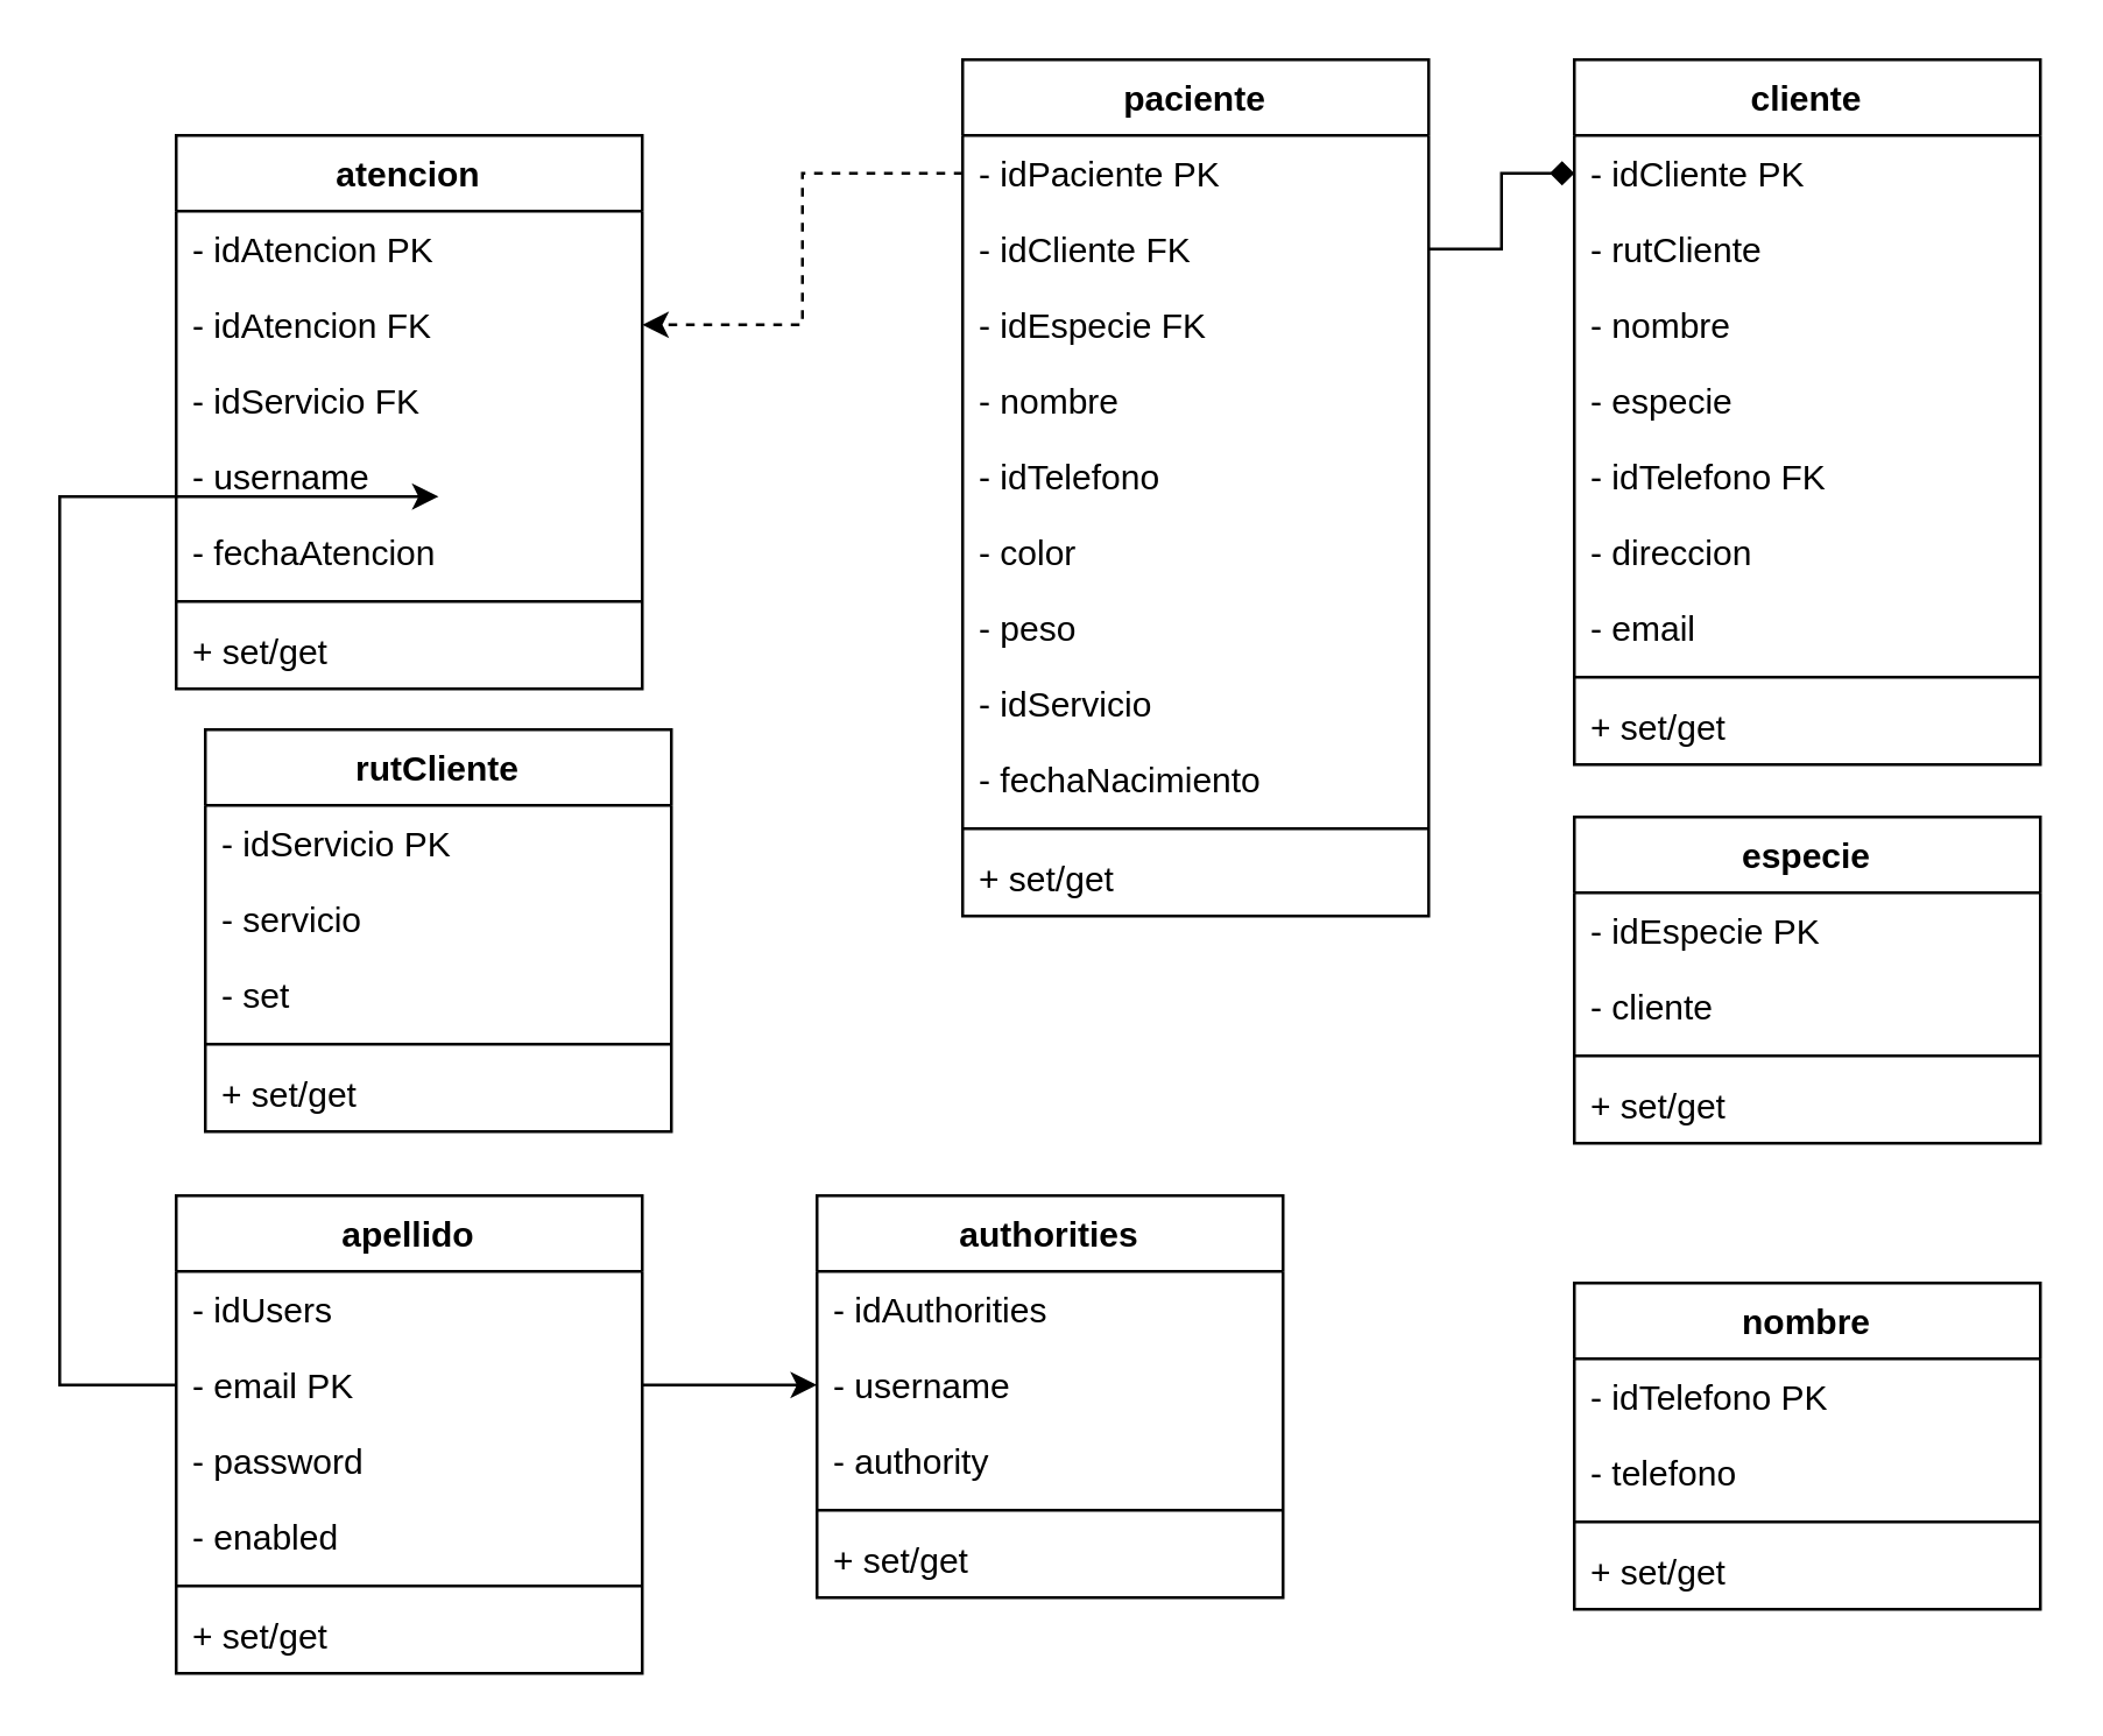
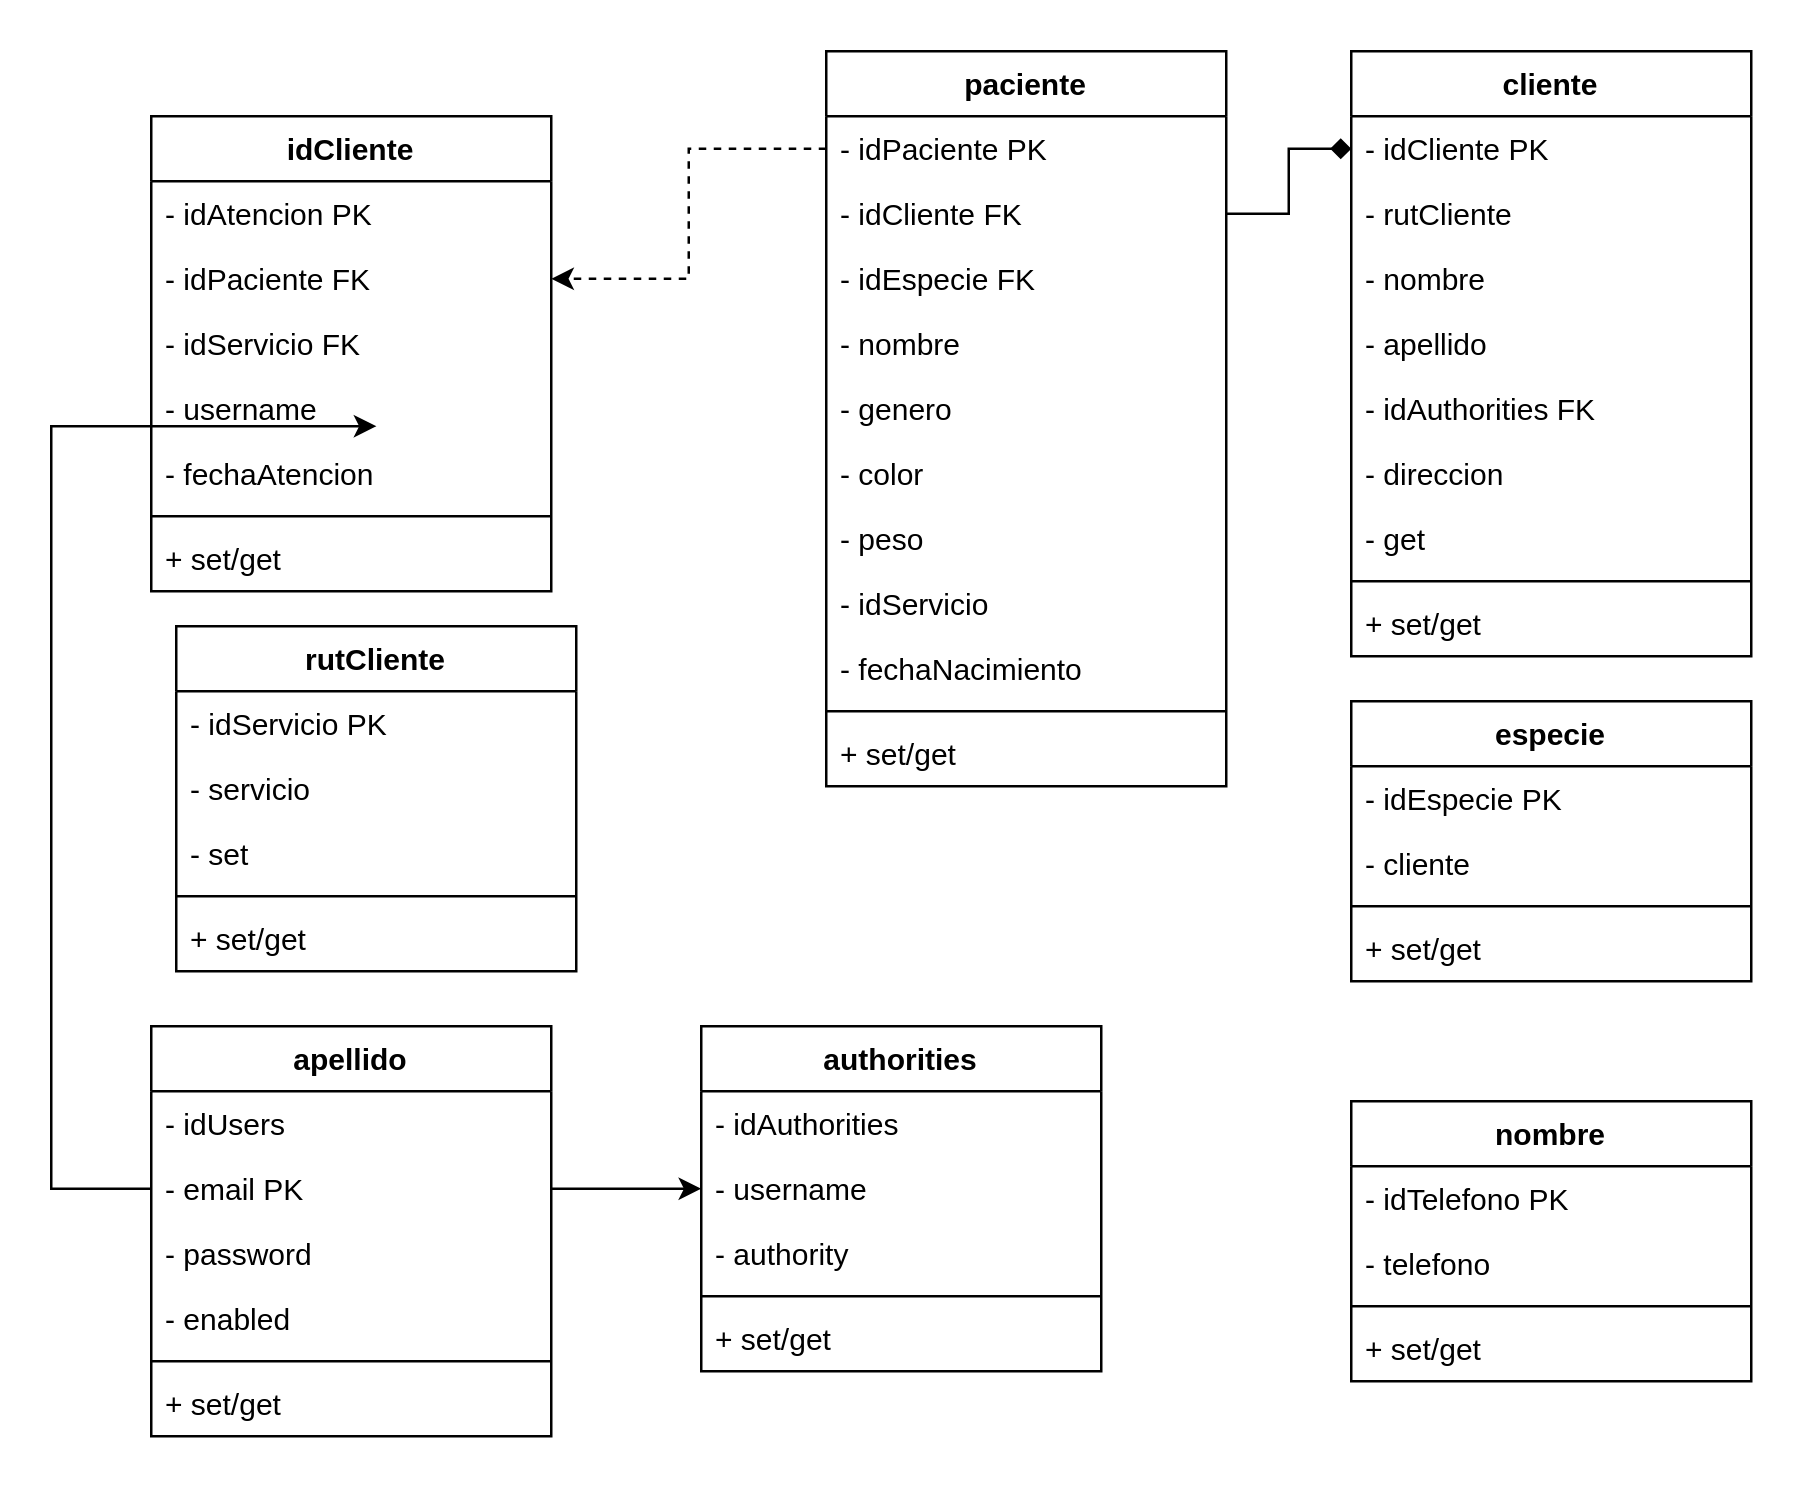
- <mxCell id="24" value="atencion" style="swimlane;fontStyle=1;align=center;verticalAlign=top;childLayout=stackLayout;horizontal=1;startSize=26;horizontalStack=0;resizeParent=1;resizeParentMax=0;resizeLast=0;collapsible=1;marginBottom=0;" parent="1" vertex="1"><mxGeometry x="60" y="46" width="160" height="190" as="geometry" /></mxCell>
+ <mxCell id="24" value="idCliente" style="swimlane;fontStyle=1;align=center;verticalAlign=top;childLayout=stackLayout;horizontal=1;startSize=26;horizontalStack=0;resizeParent=1;resizeParentMax=0;resizeLast=0;collapsible=1;marginBottom=0;" parent="1" vertex="1"><mxGeometry x="60" y="46" width="160" height="190" as="geometry" /></mxCell>
- <mxCell id="26" value="- idAtencion FK" style="text;strokeColor=none;fillColor=none;align=left;verticalAlign=top;spacingLeft=4;spacingRight=4;overflow=hidden;rotatable=0;points=[[0,0.5],[1,0.5]];portConstraint=eastwest;" parent="24" vertex="1"><mxGeometry y="52" width="160" height="26" as="geometry" /></mxCell>
+ <mxCell id="26" value="- idPaciente FK" style="text;strokeColor=none;fillColor=none;align=left;verticalAlign=top;spacingLeft=4;spacingRight=4;overflow=hidden;rotatable=0;points=[[0,0.5],[1,0.5]];portConstraint=eastwest;" parent="24" vertex="1"><mxGeometry y="52" width="160" height="26" as="geometry" /></mxCell>
- <mxCell id="55" value="- especie" style="text;strokeColor=none;fillColor=none;align=left;verticalAlign=top;spacingLeft=4;spacingRight=4;overflow=hidden;rotatable=0;points=[[0,0.5],[1,0.5]];portConstraint=eastwest;" parent="51" vertex="1"><mxGeometry y="104" width="160" height="26" as="geometry" /></mxCell>
+ <mxCell id="55" value="- apellido" style="text;strokeColor=none;fillColor=none;align=left;verticalAlign=top;spacingLeft=4;spacingRight=4;overflow=hidden;rotatable=0;points=[[0,0.5],[1,0.5]];portConstraint=eastwest;" parent="51" vertex="1"><mxGeometry y="104" width="160" height="26" as="geometry" /></mxCell>
- <mxCell id="7" value="- idTelefono" style="text;strokeColor=none;fillColor=none;align=left;verticalAlign=top;spacingLeft=4;spacingRight=4;overflow=hidden;rotatable=0;points=[[0,0.5],[1,0.5]];portConstraint=eastwest;" parent="2" vertex="1"><mxGeometry y="130" width="160" height="26" as="geometry" /></mxCell>
+ <mxCell id="7" value="- genero" style="text;strokeColor=none;fillColor=none;align=left;verticalAlign=top;spacingLeft=4;spacingRight=4;overflow=hidden;rotatable=0;points=[[0,0.5],[1,0.5]];portConstraint=eastwest;" parent="2" vertex="1"><mxGeometry y="130" width="160" height="26" as="geometry" /></mxCell>
- <mxCell id="56" value="- idTelefono FK" style="text;strokeColor=none;fillColor=none;align=left;verticalAlign=top;spacingLeft=4;spacingRight=4;overflow=hidden;rotatable=0;points=[[0,0.5],[1,0.5]];portConstraint=eastwest;" parent="51" vertex="1"><mxGeometry y="130" width="160" height="26" as="geometry" /></mxCell>
+ <mxCell id="56" value="- idAuthorities FK" style="text;strokeColor=none;fillColor=none;align=left;verticalAlign=top;spacingLeft=4;spacingRight=4;overflow=hidden;rotatable=0;points=[[0,0.5],[1,0.5]];portConstraint=eastwest;" parent="51" vertex="1"><mxGeometry y="130" width="160" height="26" as="geometry" /></mxCell>
- <mxCell id="58" value="- email" style="text;strokeColor=none;fillColor=none;align=left;verticalAlign=top;spacingLeft=4;spacingRight=4;overflow=hidden;rotatable=0;points=[[0,0.5],[1,0.5]];portConstraint=eastwest;" parent="51" vertex="1"><mxGeometry y="182" width="160" height="26" as="geometry" /></mxCell>
+ <mxCell id="58" value="- get" style="text;strokeColor=none;fillColor=none;align=left;verticalAlign=top;spacingLeft=4;spacingRight=4;overflow=hidden;rotatable=0;points=[[0,0.5],[1,0.5]];portConstraint=eastwest;" parent="51" vertex="1"><mxGeometry y="182" width="160" height="26" as="geometry" /></mxCell>
